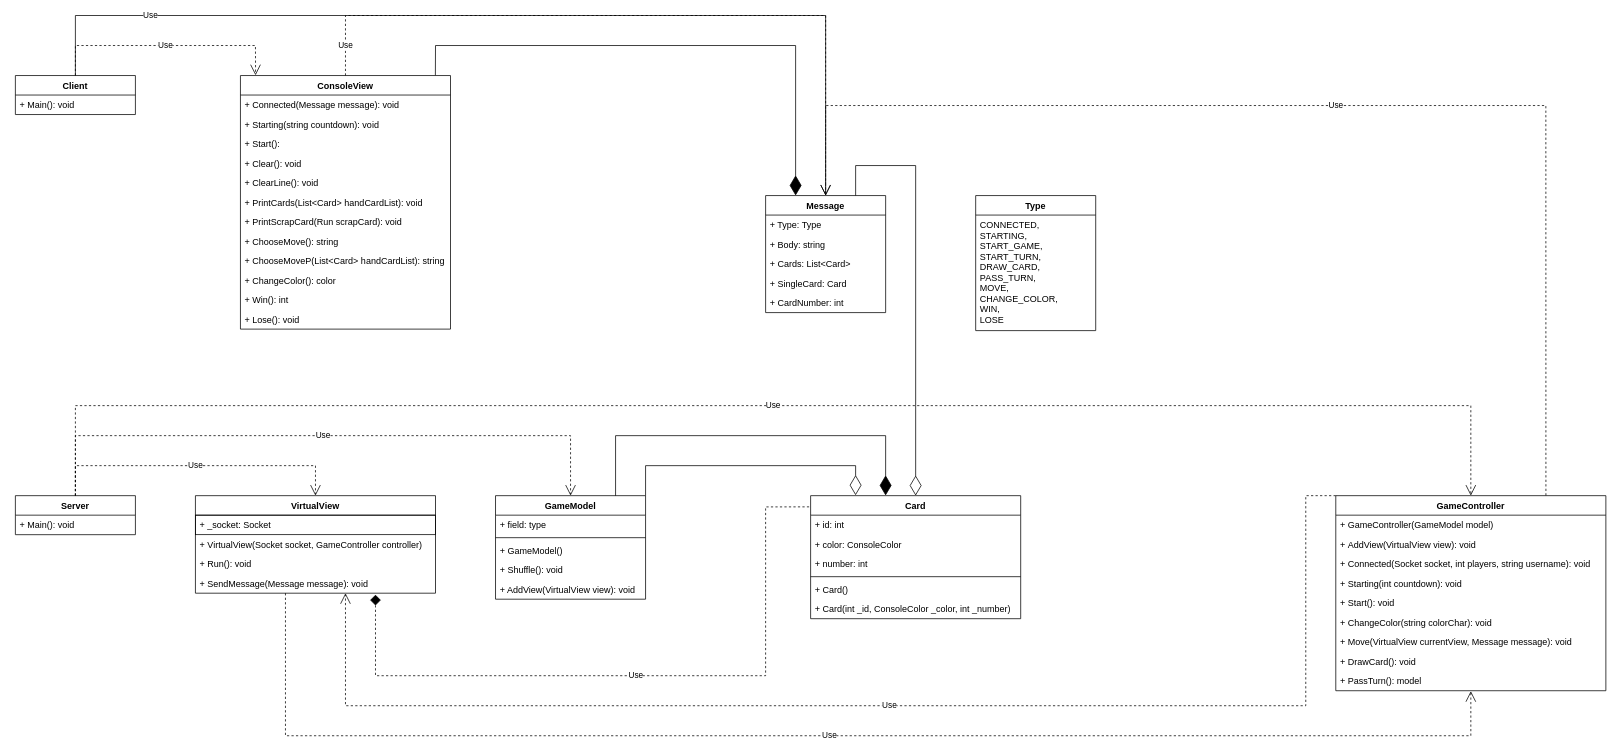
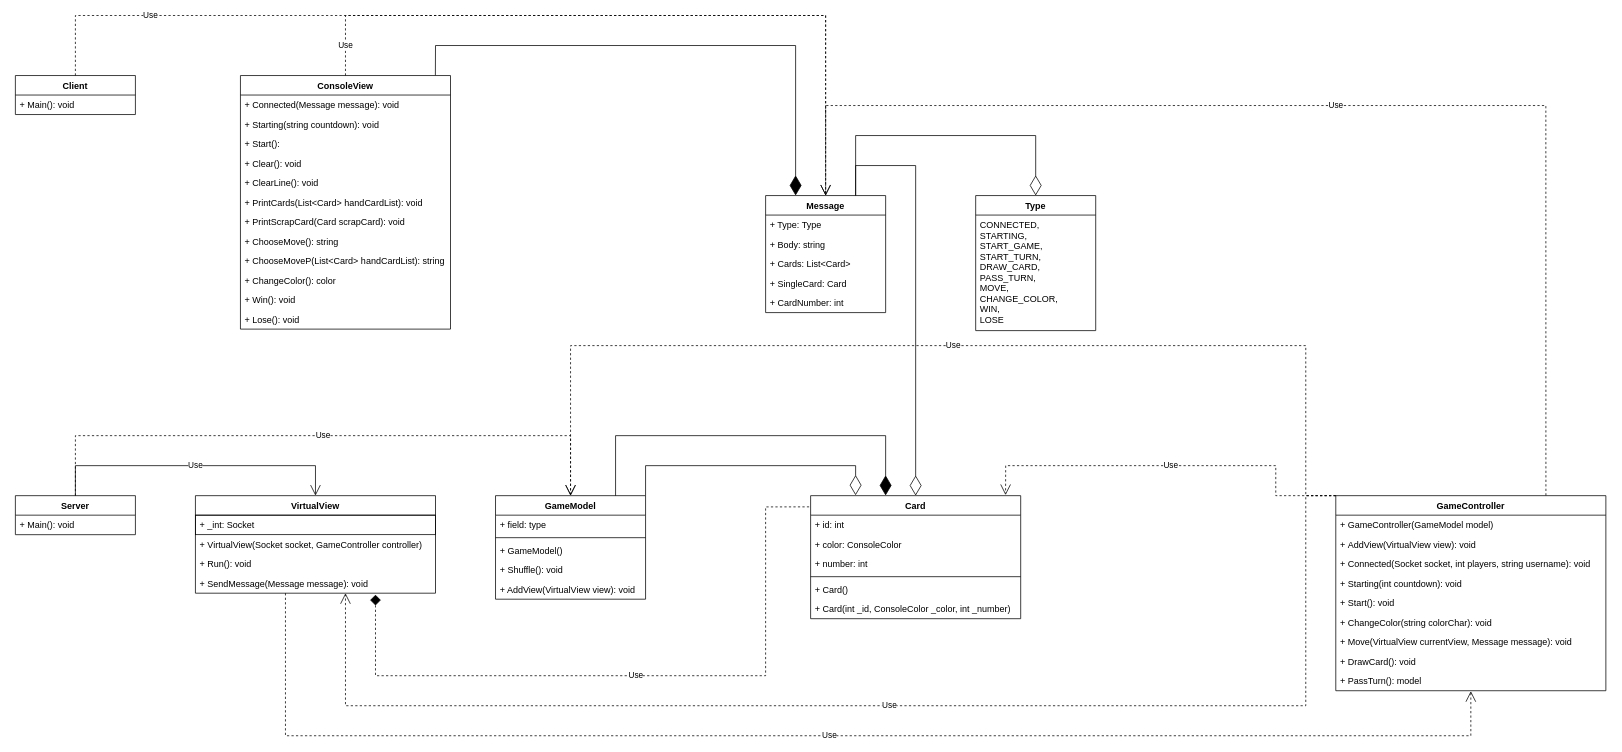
- <mxCell id="63" value="Use" style="endArrow=open;endSize=12;dashed=0;html=1;rounded=0;exitX=0.5;exitY=0;exitDx=0;exitDy=0;entryX=0.5;entryY=0;entryDx=0;entryDy=0;" edge="1" parent="1" source="2" target="17"><mxGeometry x="-0.727" width="160" relative="1" as="geometry"><mxPoint x="530" y="370" as="sourcePoint" /><mxPoint x="690" y="370" as="targetPoint" /><Array as="points"><mxPoint x="100" y="20" /><mxPoint x="1100" y="20" /></Array><mxPoint as="offset" /></mxGeometry></mxCell>
+ <mxCell id="63" value="Use" style="endArrow=open;endSize=12;dashed=1;html=1;rounded=0;exitX=0.5;exitY=0;exitDx=0;exitDy=0;entryX=0.5;entryY=0;entryDx=0;entryDy=0;" edge="1" parent="1" source="2" target="17"><mxGeometry x="-0.727" width="160" relative="1" as="geometry"><mxPoint x="530" y="370" as="sourcePoint" /><mxPoint x="690" y="370" as="targetPoint" /><Array as="points"><mxPoint x="100" y="20" /><mxPoint x="1100" y="20" /></Array><mxPoint as="offset" /></mxGeometry></mxCell>
- <mxCell id="62" value="Use" style="endArrow=open;endSize=12;dashed=1;html=1;rounded=0;entryX=0.072;entryY=-0.001;entryDx=0;entryDy=0;entryPerimeter=0;exitX=0.5;exitY=0;exitDx=0;exitDy=0;" edge="1" parent="1" source="2" target="4"><mxGeometry width="160" relative="1" as="geometry"><mxPoint x="310" y="300" as="sourcePoint" /><mxPoint x="470" y="300" as="targetPoint" /><Array as="points"><mxPoint x="100" y="60" /><mxPoint x="340" y="60" /></Array></mxGeometry></mxCell>
+ <mxCell id="66" value="" style="endArrow=diamondThin;endFill=0;endSize=24;html=1;rounded=0;exitX=0.75;exitY=0;exitDx=0;exitDy=0;entryX=0.5;entryY=0;entryDx=0;entryDy=0;" edge="1" parent="1" source="17" target="23"><mxGeometry width="160" relative="1" as="geometry"><mxPoint x="1030" y="500" as="sourcePoint" /><mxPoint x="1190" y="500" as="targetPoint" /><Array as="points"><mxPoint x="1140" y="180" /><mxPoint x="1380" y="180" /></Array></mxGeometry></mxCell>
- <mxCell id="11" value="+ PrintScrapCard(Run scrapCard): void" style="text;strokeColor=none;fillColor=none;align=left;verticalAlign=top;spacingLeft=4;spacingRight=4;overflow=hidden;rotatable=0;points=[[0,0.5],[1,0.5]];portConstraint=eastwest;rounded=0;" parent="4" vertex="1"><mxGeometry y="182" width="280" height="26" as="geometry" /></mxCell>
+ <mxCell id="11" value="+ PrintScrapCard(Card scrapCard): void" style="text;strokeColor=none;fillColor=none;align=left;verticalAlign=top;spacingLeft=4;spacingRight=4;overflow=hidden;rotatable=0;points=[[0,0.5],[1,0.5]];portConstraint=eastwest;rounded=0;" parent="4" vertex="1"><mxGeometry y="182" width="280" height="26" as="geometry" /></mxCell>
- <mxCell id="15" value="+ Win(): int" style="text;strokeColor=none;fillColor=none;align=left;verticalAlign=top;spacingLeft=4;spacingRight=4;overflow=hidden;rotatable=0;points=[[0,0.5],[1,0.5]];portConstraint=eastwest;rounded=0;" parent="4" vertex="1"><mxGeometry y="286" width="280" height="26" as="geometry" /></mxCell>
+ <mxCell id="15" value="+ Win(): void" style="text;strokeColor=none;fillColor=none;align=left;verticalAlign=top;spacingLeft=4;spacingRight=4;overflow=hidden;rotatable=0;points=[[0,0.5],[1,0.5]];portConstraint=eastwest;rounded=0;" parent="4" vertex="1"><mxGeometry y="286" width="280" height="26" as="geometry" /></mxCell>
+ <mxCell id="56" value="Use" style="endArrow=open;endSize=12;dashed=1;html=1;rounded=0;exitX=0;exitY=0;exitDx=0;exitDy=0;entryX=0.5;entryY=0;entryDx=0;entryDy=0;" edge="1" parent="1" source="46" target="28"><mxGeometry width="160" relative="1" as="geometry"><mxPoint x="1490" y="970" as="sourcePoint" /><mxPoint x="1650" y="970" as="targetPoint" /><Array as="points"><mxPoint x="1740" y="660" /><mxPoint x="1740" y="460" /><mxPoint x="760" y="460" /></Array></mxGeometry></mxCell>
- <mxCell id="59" value="Use" style="endArrow=open;endSize=12;dashed=1;html=1;rounded=0;exitX=0.5;exitY=0;exitDx=0;exitDy=0;entryX=0.5;entryY=0;entryDx=0;entryDy=0;" edge="1" parent="1" source="26" target="46"><mxGeometry width="160" relative="1" as="geometry"><mxPoint x="850" y="790" as="sourcePoint" /><mxPoint x="1010" y="790" as="targetPoint" /><Array as="points"><mxPoint x="100" y="540" /><mxPoint x="1960" y="540" /></Array><mxPoint as="offset" /></mxGeometry></mxCell>
- <mxCell id="60" value="Use" style="endArrow=open;endSize=12;dashed=1;html=1;rounded=0;exitX=0.5;exitY=0;exitDx=0;exitDy=0;entryX=0.5;entryY=0;entryDx=0;entryDy=0;" edge="1" parent="1" source="26" target="41"><mxGeometry width="160" relative="1" as="geometry"><mxPoint x="470" y="810" as="sourcePoint" /><mxPoint x="630" y="810" as="targetPoint" /><Array as="points"><mxPoint x="100" y="620" /><mxPoint x="420" y="620" /></Array></mxGeometry></mxCell>
+ <mxCell id="60" value="Use" style="endArrow=open;endSize=12;dashed=0;html=1;rounded=0;exitX=0.5;exitY=0;exitDx=0;exitDy=0;entryX=0.5;entryY=0;entryDx=0;entryDy=0;" edge="1" parent="1" source="26" target="41"><mxGeometry width="160" relative="1" as="geometry"><mxPoint x="470" y="810" as="sourcePoint" /><mxPoint x="630" y="810" as="targetPoint" /><Array as="points"><mxPoint x="100" y="620" /><mxPoint x="420" y="620" /></Array></mxGeometry></mxCell>
+ <mxCell id="71" value="Use" style="endArrow=open;endSize=12;dashed=1;html=1;rounded=0;entryX=0.928;entryY=-0.005;entryDx=0;entryDy=0;entryPerimeter=0;exitX=0;exitY=0;exitDx=0;exitDy=0;" edge="1" parent="1" source="46" target="34"><mxGeometry width="160" relative="1" as="geometry"><mxPoint x="1700" y="620" as="sourcePoint" /><mxPoint x="1700" y="710" as="targetPoint" /><Array as="points"><mxPoint x="1700" y="660" /><mxPoint x="1700" y="620" /><mxPoint x="1340" y="620" /></Array></mxGeometry></mxCell>
- <mxCell id="42" value="+ _socket: Socket" style="text;strokeColor=default;fillColor=none;align=left;verticalAlign=top;spacingLeft=4;spacingRight=4;overflow=hidden;rotatable=0;points=[[0,0.5],[1,0.5]];portConstraint=eastwest;" vertex="1" parent="41"><mxGeometry y="26" width="320" height="26" as="geometry" /></mxCell>
+ <mxCell id="42" value="+ _int: Socket" style="text;strokeColor=default;fillColor=none;align=left;verticalAlign=top;spacingLeft=4;spacingRight=4;overflow=hidden;rotatable=0;points=[[0,0.5],[1,0.5]];portConstraint=eastwest;" vertex="1" parent="41"><mxGeometry y="26" width="320" height="26" as="geometry" /></mxCell>
